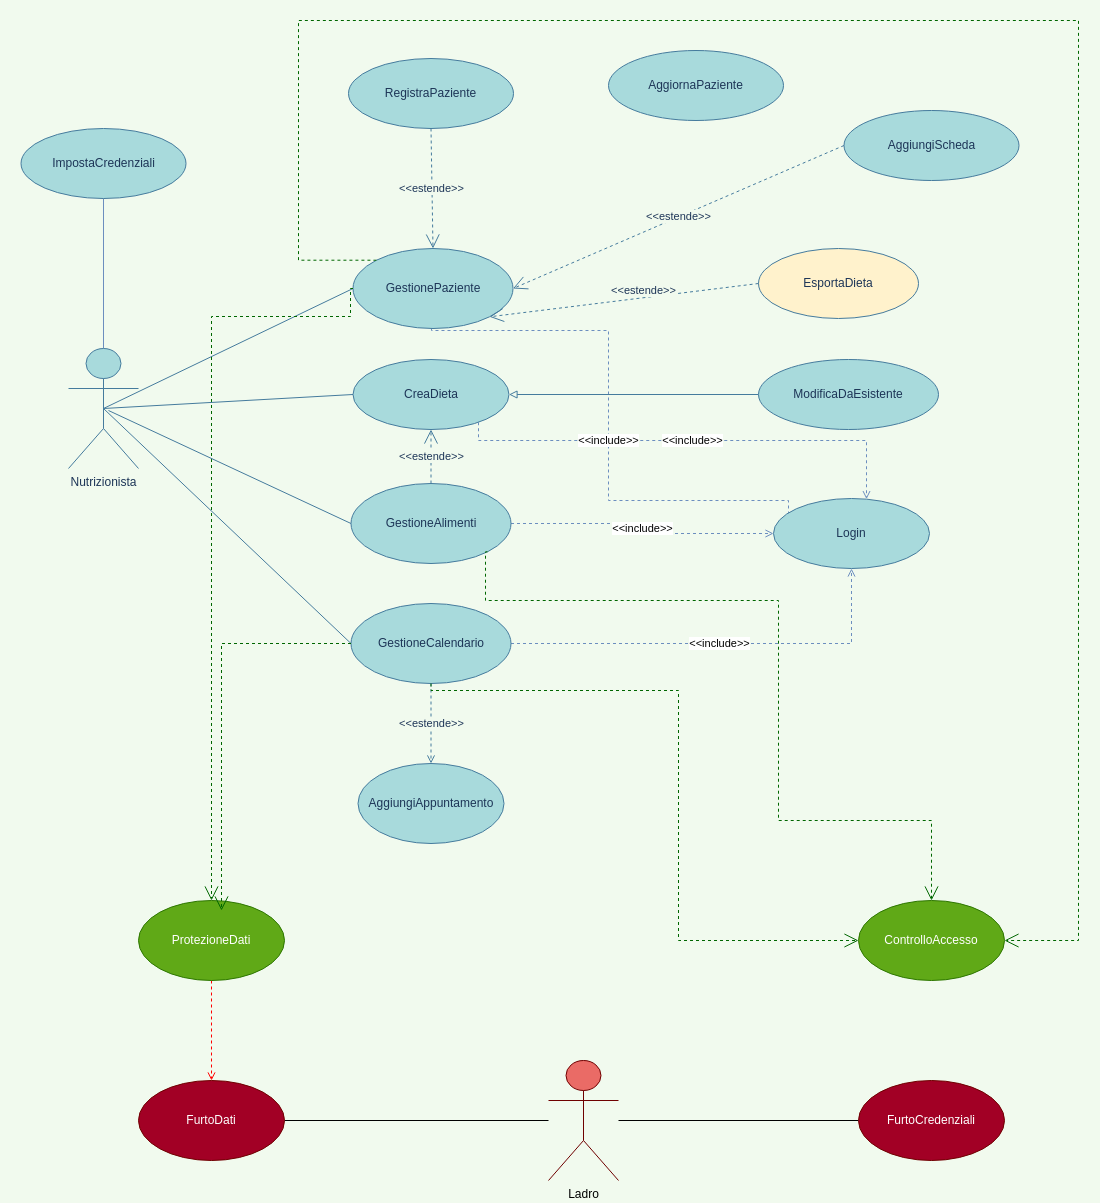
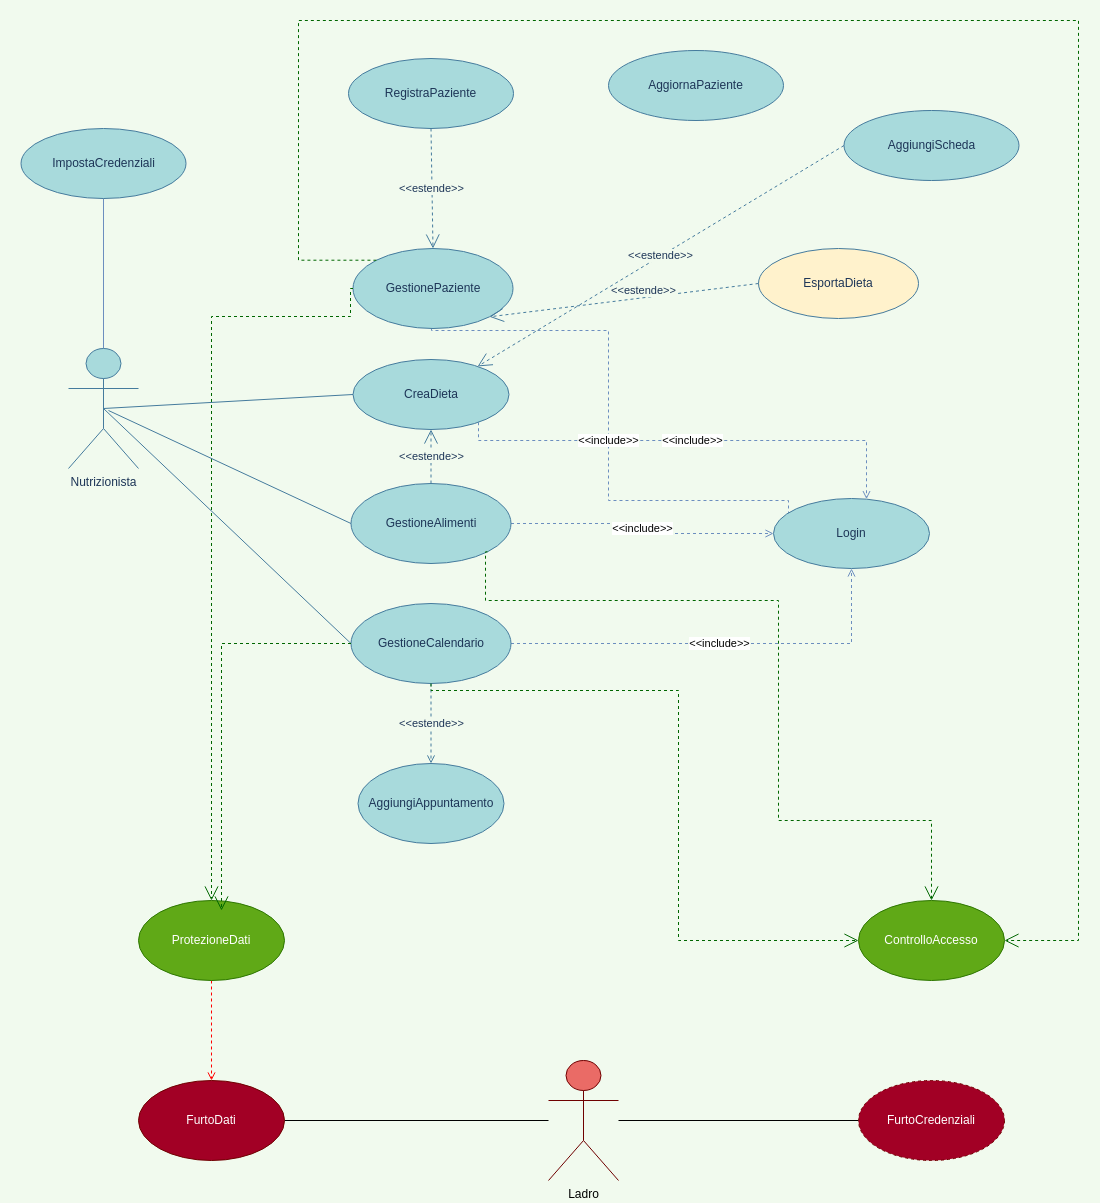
- <mxCell id="40" value="&amp;lt;&amp;lt;estende&amp;gt;&amp;gt;" style="endArrow=open;endSize=12;dashed=1;html=1;rounded=0;fontFamily=Helvetica;exitX=0;exitY=0.5;exitDx=0;exitDy=0;entryX=1;entryY=0.5;entryDx=0;entryDy=0;labelBackgroundColor=#F1FAEE;strokeColor=#457B9D;fontColor=#1D3557;" parent="1" source="39" target="14" edge="1"><mxGeometry width="160" relative="1" as="geometry"><mxPoint x="643.925" y="119.867" as="sourcePoint" /><mxPoint x="499.069" y="269.716" as="targetPoint" /></mxGeometry></mxCell>
+ <mxCell id="40" value="&amp;lt;&amp;lt;estende&amp;gt;&amp;gt;" style="endArrow=open;endSize=12;dashed=1;html=1;rounded=0;fontFamily=Helvetica;exitX=0;exitY=0.5;exitDx=0;exitDy=0;labelBackgroundColor=#F1FAEE;strokeColor=#457B9D;fontColor=#1D3557;" parent="1" source="39" target="7" edge="1"><mxGeometry width="160" relative="1" as="geometry"><mxPoint x="643.925" y="119.867" as="sourcePoint" /><mxPoint x="499.069" y="269.716" as="targetPoint" /></mxGeometry></mxCell>
- <mxCell id="22" value="" style="endArrow=none;html=1;rounded=0;entryX=0;entryY=0.5;entryDx=0;entryDy=0;exitX=0.5;exitY=0.5;exitDx=0;exitDy=0;exitPerimeter=0;labelBackgroundColor=#F1FAEE;strokeColor=#457B9D;fontColor=#1D3557;endFill=0;" parent="1" source="3" target="14" edge="1"><mxGeometry width="50" height="50" relative="1" as="geometry"><mxPoint x="218" y="588" as="sourcePoint" /><mxPoint x="208" y="408" as="targetPoint" /></mxGeometry></mxCell>
- <mxCell id="15" style="edgeStyle=orthogonalEdgeStyle;orthogonalLoop=1;jettySize=auto;html=1;entryX=1;entryY=0.5;entryDx=0;entryDy=0;endArrow=block;endFill=0;rounded=0;strokeWidth=1;targetPerimeterSpacing=6;labelBackgroundColor=#F1FAEE;strokeColor=#457B9D;fontColor=#1D3557;" parent="1" source="16" target="7" edge="1"><mxGeometry relative="1" as="geometry" /></mxCell>
- <mxCell id="16" value="ModificaDaEsistente" style="ellipse;whiteSpace=wrap;html=1;fillColor=#A8DADC;fontColor=#1D3557;strokeColor=#457B9D;" parent="1" vertex="1"><mxGeometry x="758" y="359" width="180" height="70" as="geometry" /></mxCell>
- <mxCell id="35" value="FurtoCredenziali" style="ellipse;whiteSpace=wrap;html=1;fillColor=#a20025;fontColor=#ffffff;strokeColor=#6F0000;" parent="1" vertex="1"><mxGeometry x="858" y="1080" width="146" height="80" as="geometry" /></mxCell>
+ <mxCell id="35" value="FurtoCredenziali" style="ellipse;whiteSpace=wrap;html=1;fillColor=#a20025;fontColor=#ffffff;strokeColor=#6F0000;dashed=1;" parent="1" vertex="1"><mxGeometry x="858" y="1080" width="146" height="80" as="geometry" /></mxCell>
